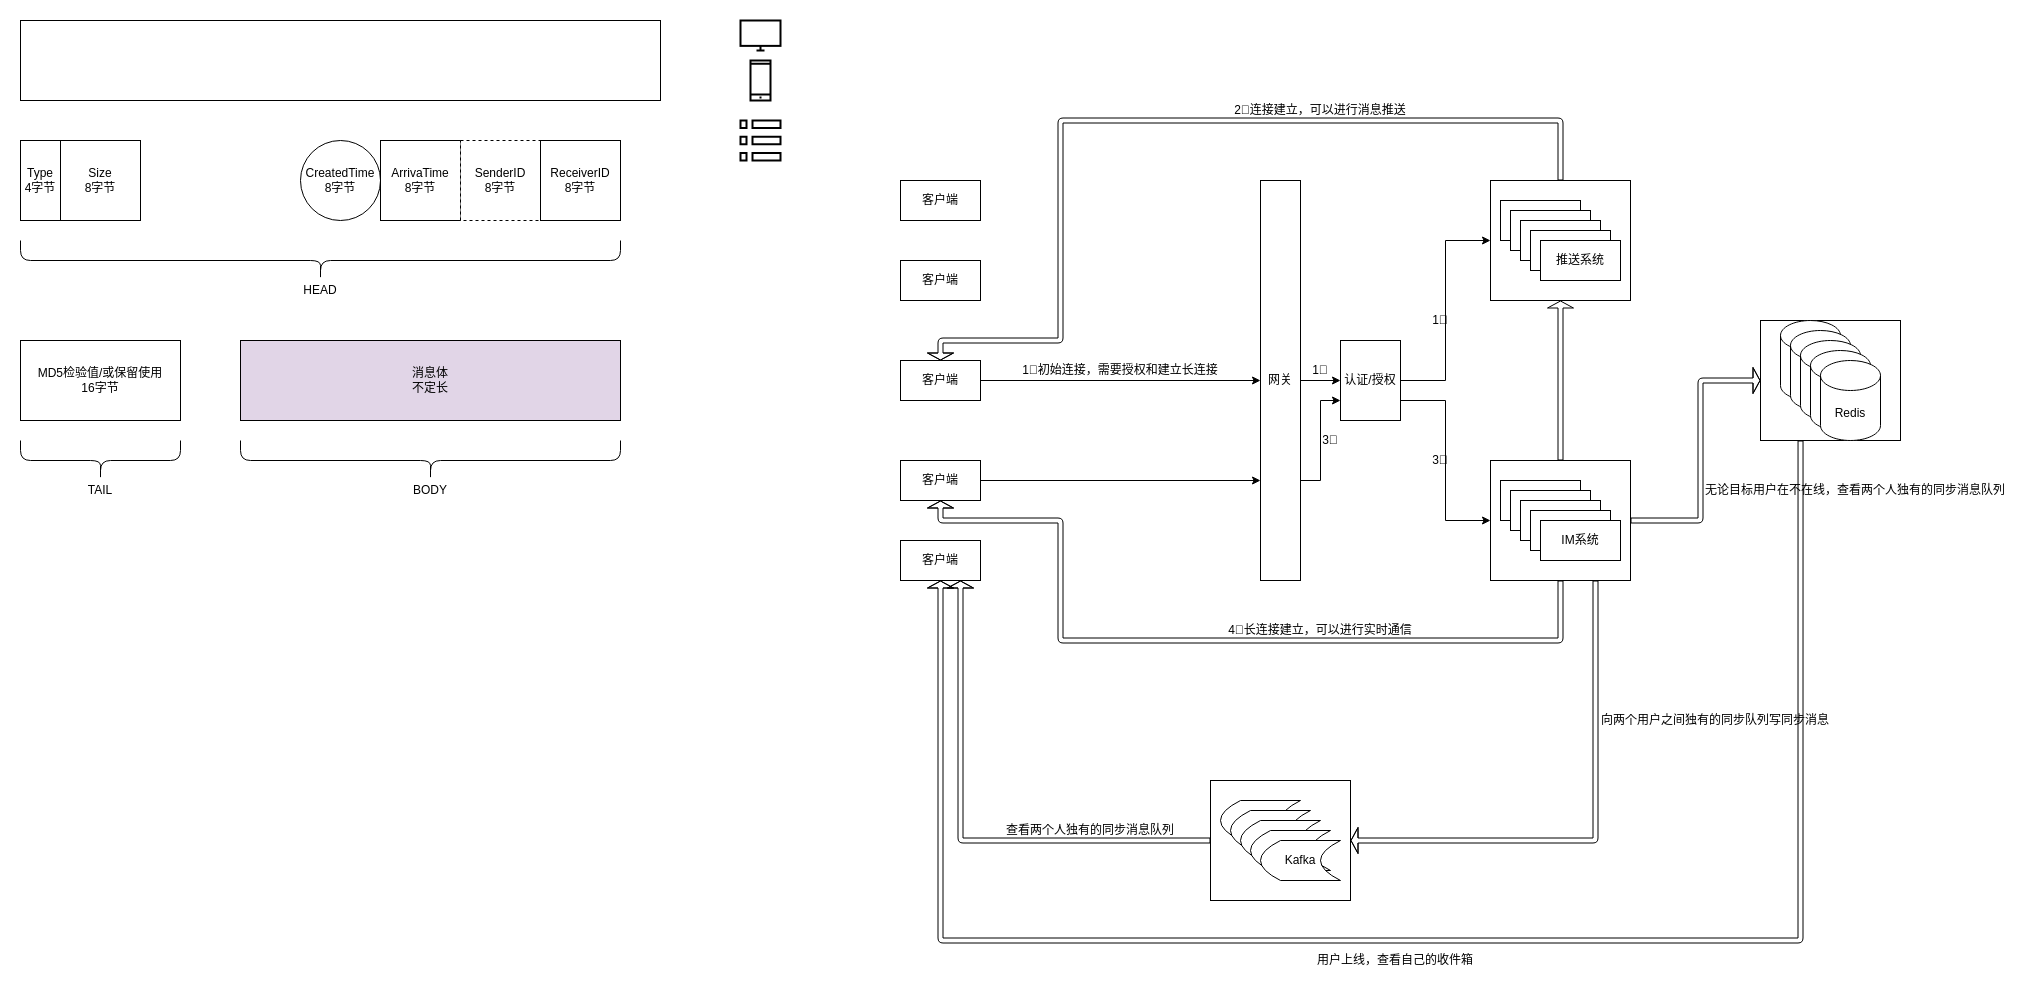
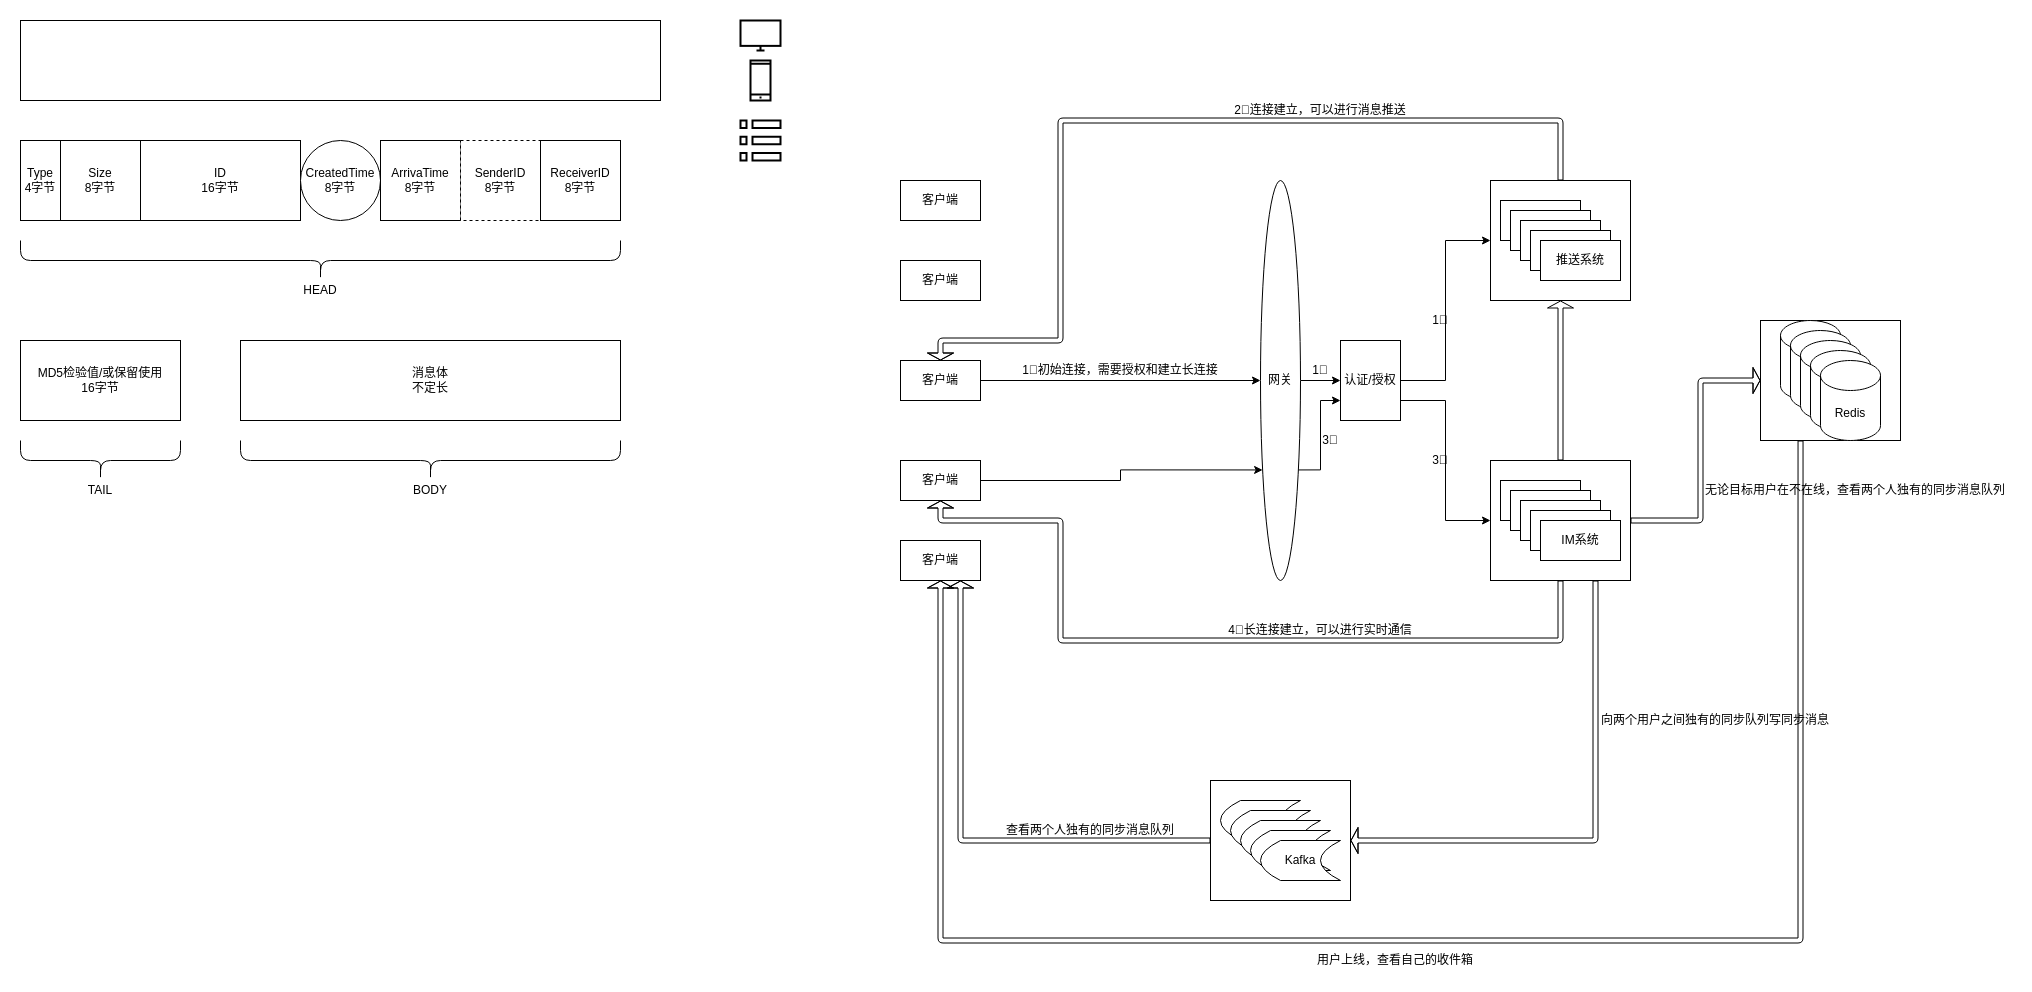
+ <mxCell id="9" value="ID&lt;br&gt;16字节" style="rounded=0;whiteSpace=wrap;html=1;" vertex="1" parent="1"><mxGeometry x="140" y="140" width="160" height="80" as="geometry" /></mxCell>
- <mxCell id="19" value="消息体&lt;br&gt;不定长" style="rounded=0;whiteSpace=wrap;html=1;fillColor=#e1d5e7;" vertex="1" parent="1"><mxGeometry x="240" y="340" width="380" height="80" as="geometry" /></mxCell>
+ <mxCell id="19" value="消息体&lt;br&gt;不定长" style="rounded=0;whiteSpace=wrap;html=1;" vertex="1" parent="1"><mxGeometry x="240" y="340" width="380" height="80" as="geometry" /></mxCell>
- <mxCell id="38" value="网关" style="rounded=0;whiteSpace=wrap;html=1;strokeColor=#000000;" vertex="1" parent="1"><mxGeometry x="1260" y="180" width="40" height="400" as="geometry" /></mxCell>
+ <mxCell id="38" value="网关" style="ellipse;whiteSpace=wrap;html=1;strokeColor=#000000;" vertex="1" parent="1"><mxGeometry x="1260" y="180" width="40" height="400" as="geometry" /></mxCell>
